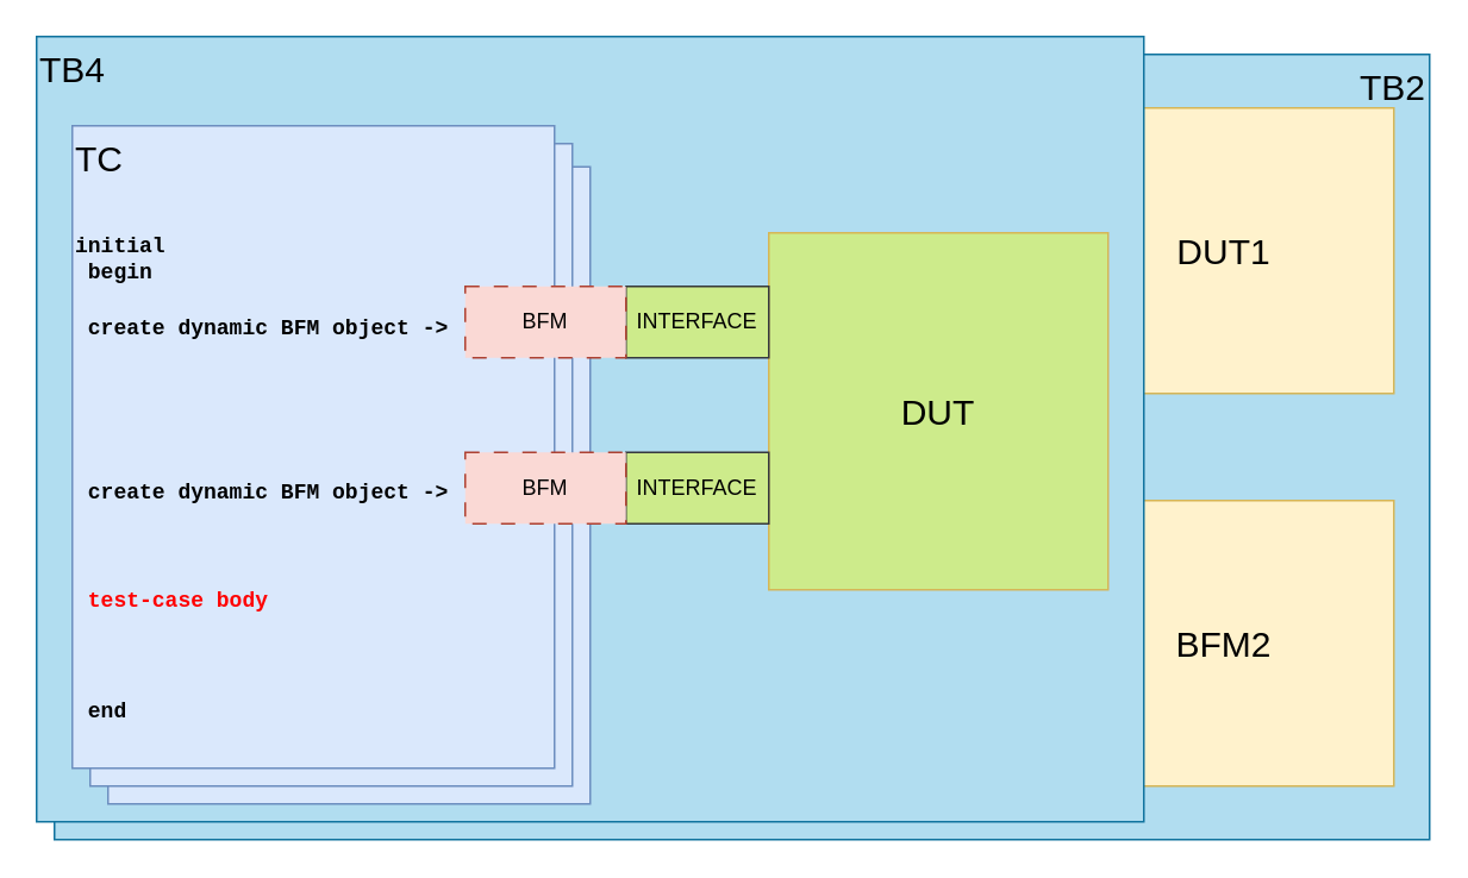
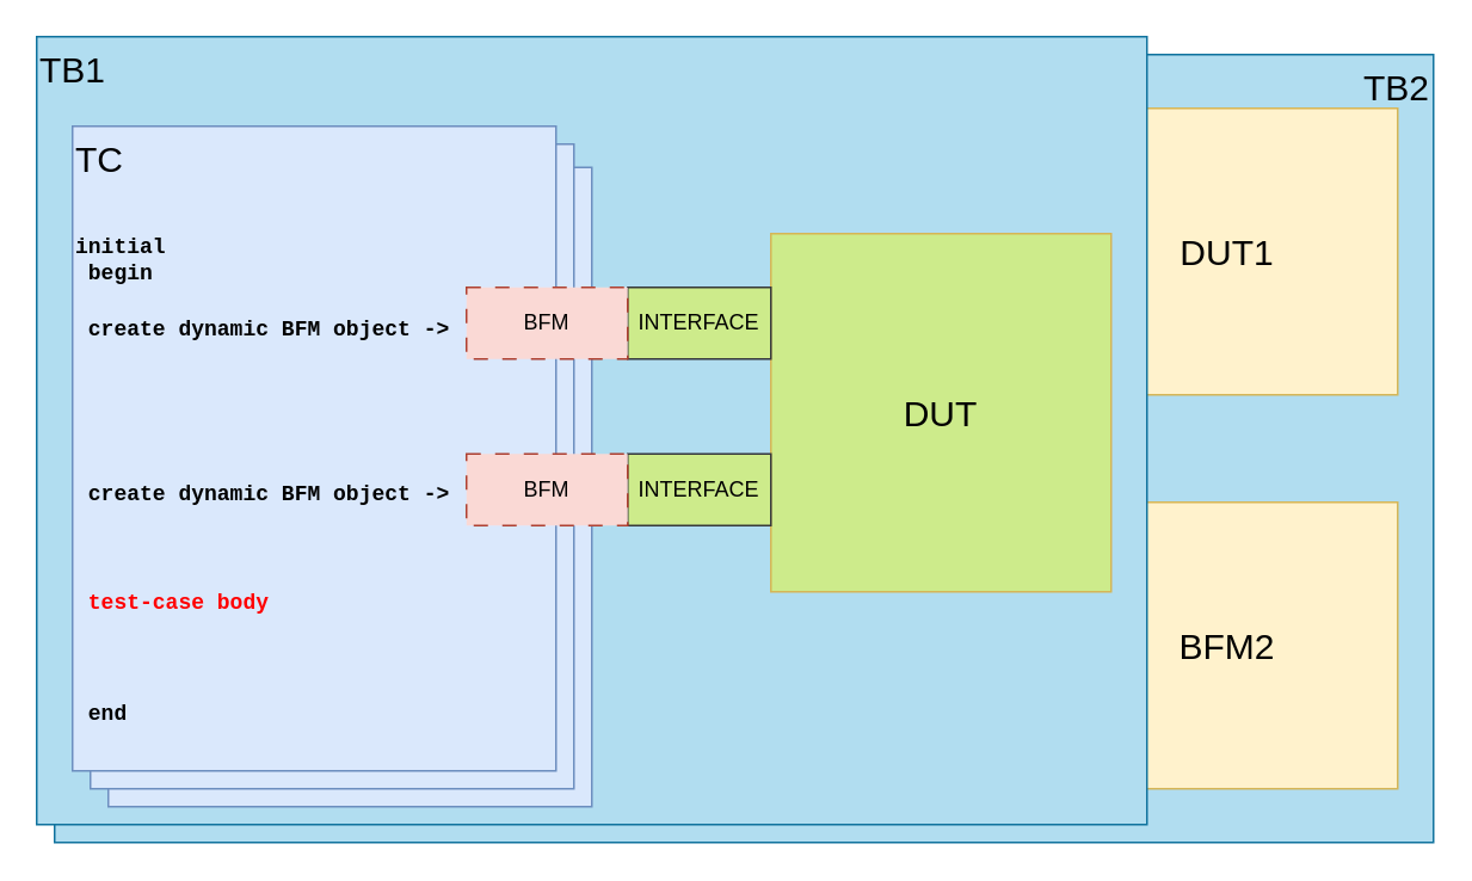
- <mxCell id="5" value="TB4" style="rounded=0;whiteSpace=wrap;html=1;fontSize=20;verticalAlign=top;align=left;fillColor=#b1ddf0;strokeColor=#10739e;" parent="1" vertex="1"><mxGeometry x="20" y="20" width="620" height="440" as="geometry" /></mxCell>
+ <mxCell id="5" value="TB1" style="rounded=0;whiteSpace=wrap;html=1;fontSize=20;verticalAlign=top;align=left;fillColor=#b1ddf0;strokeColor=#10739e;" parent="1" vertex="1"><mxGeometry x="20" y="20" width="620" height="440" as="geometry" /></mxCell>
